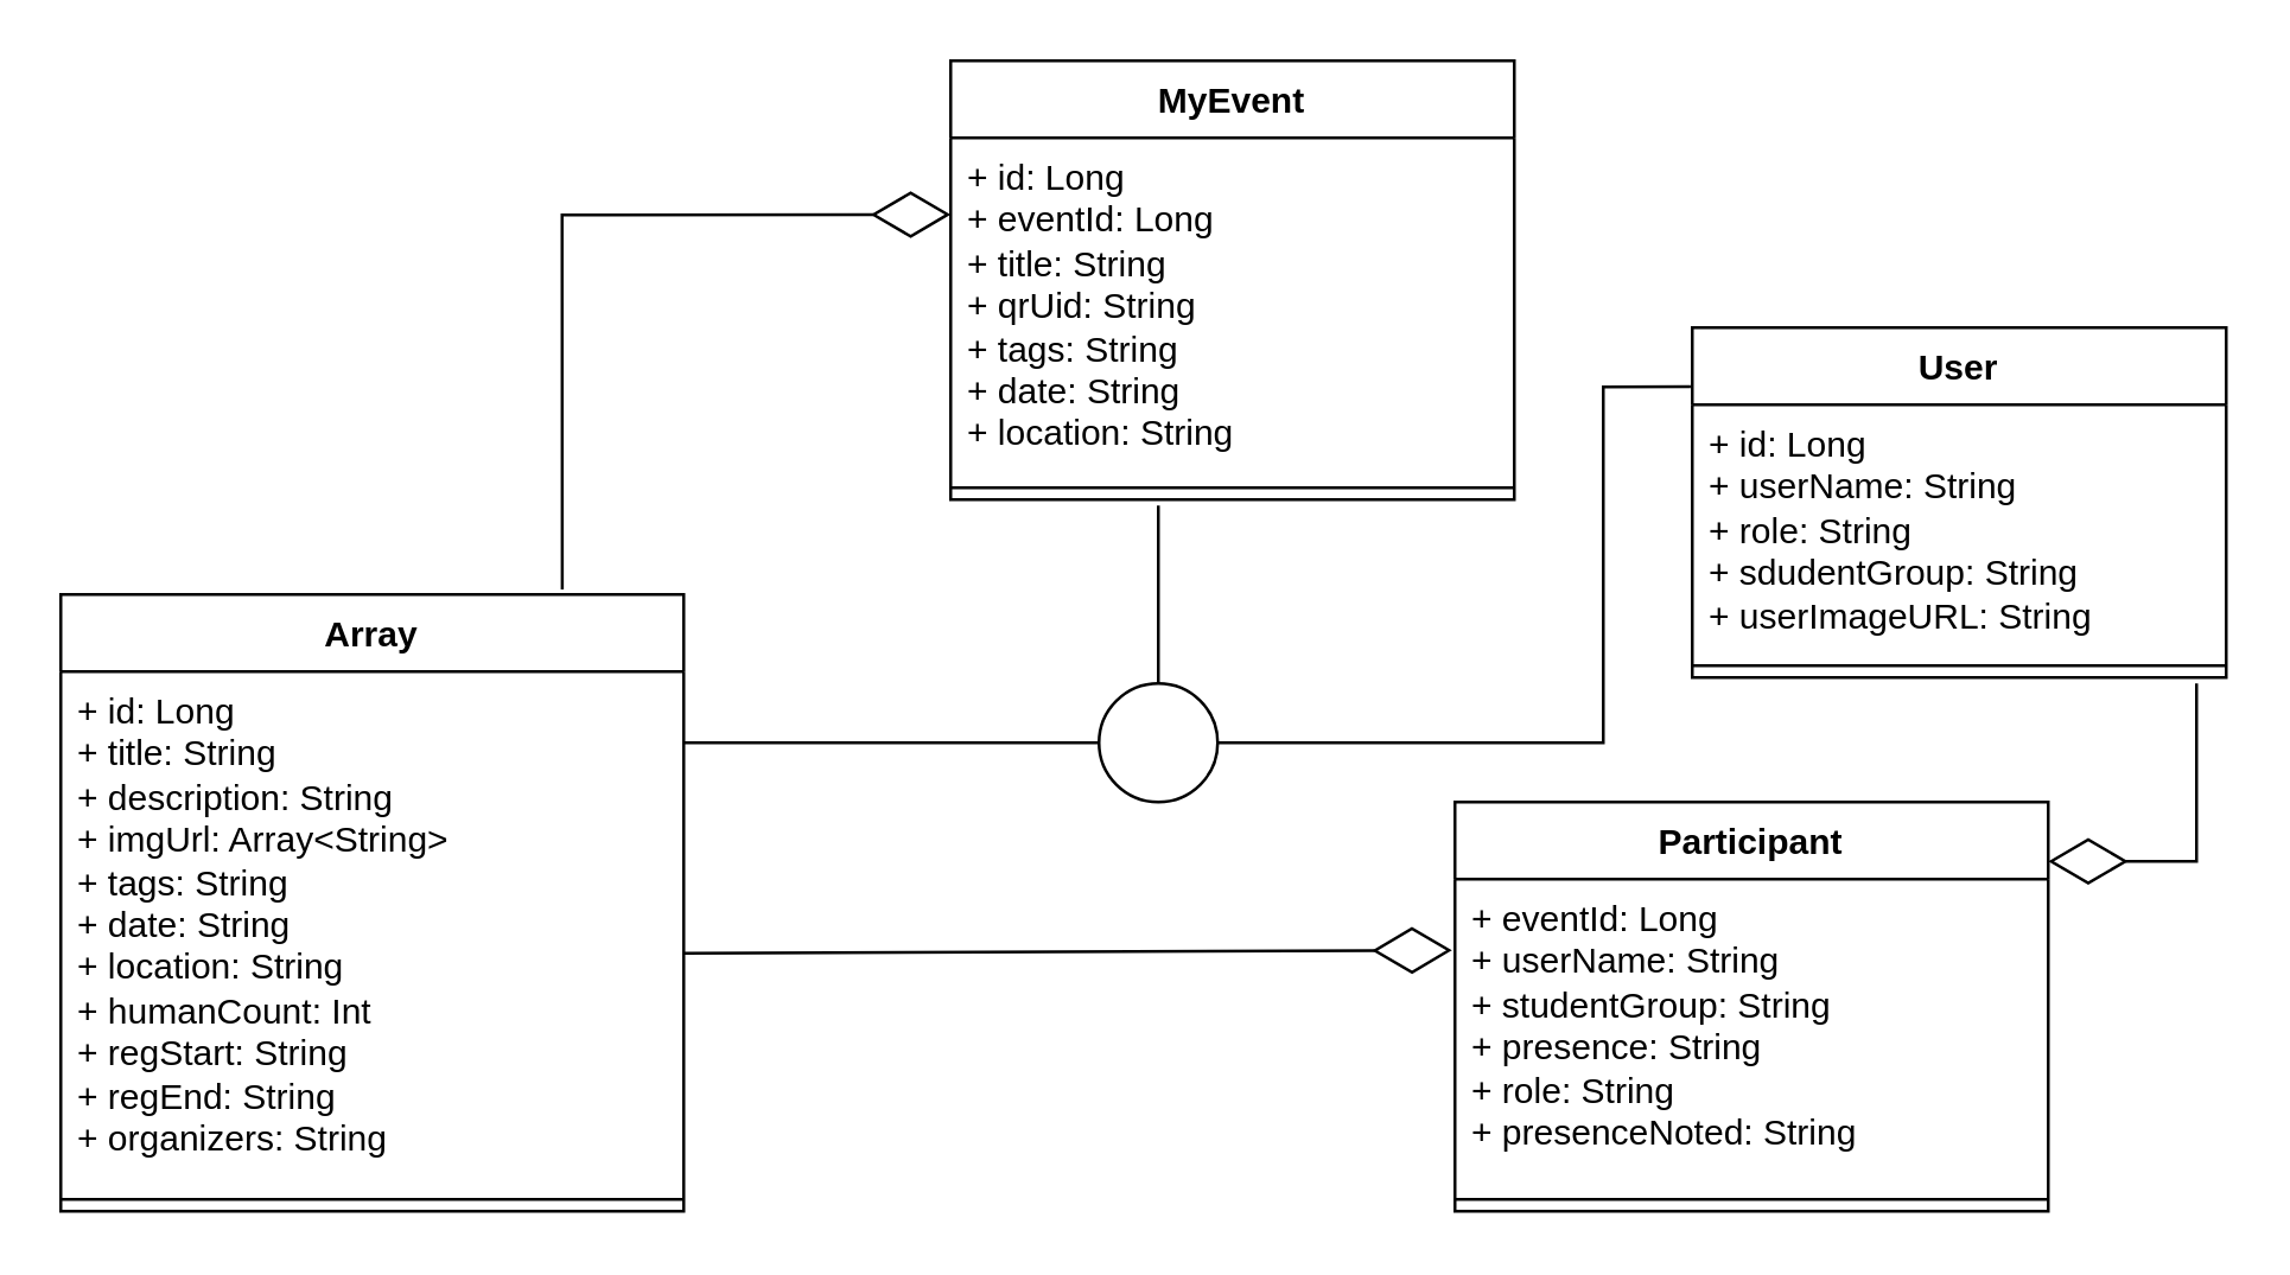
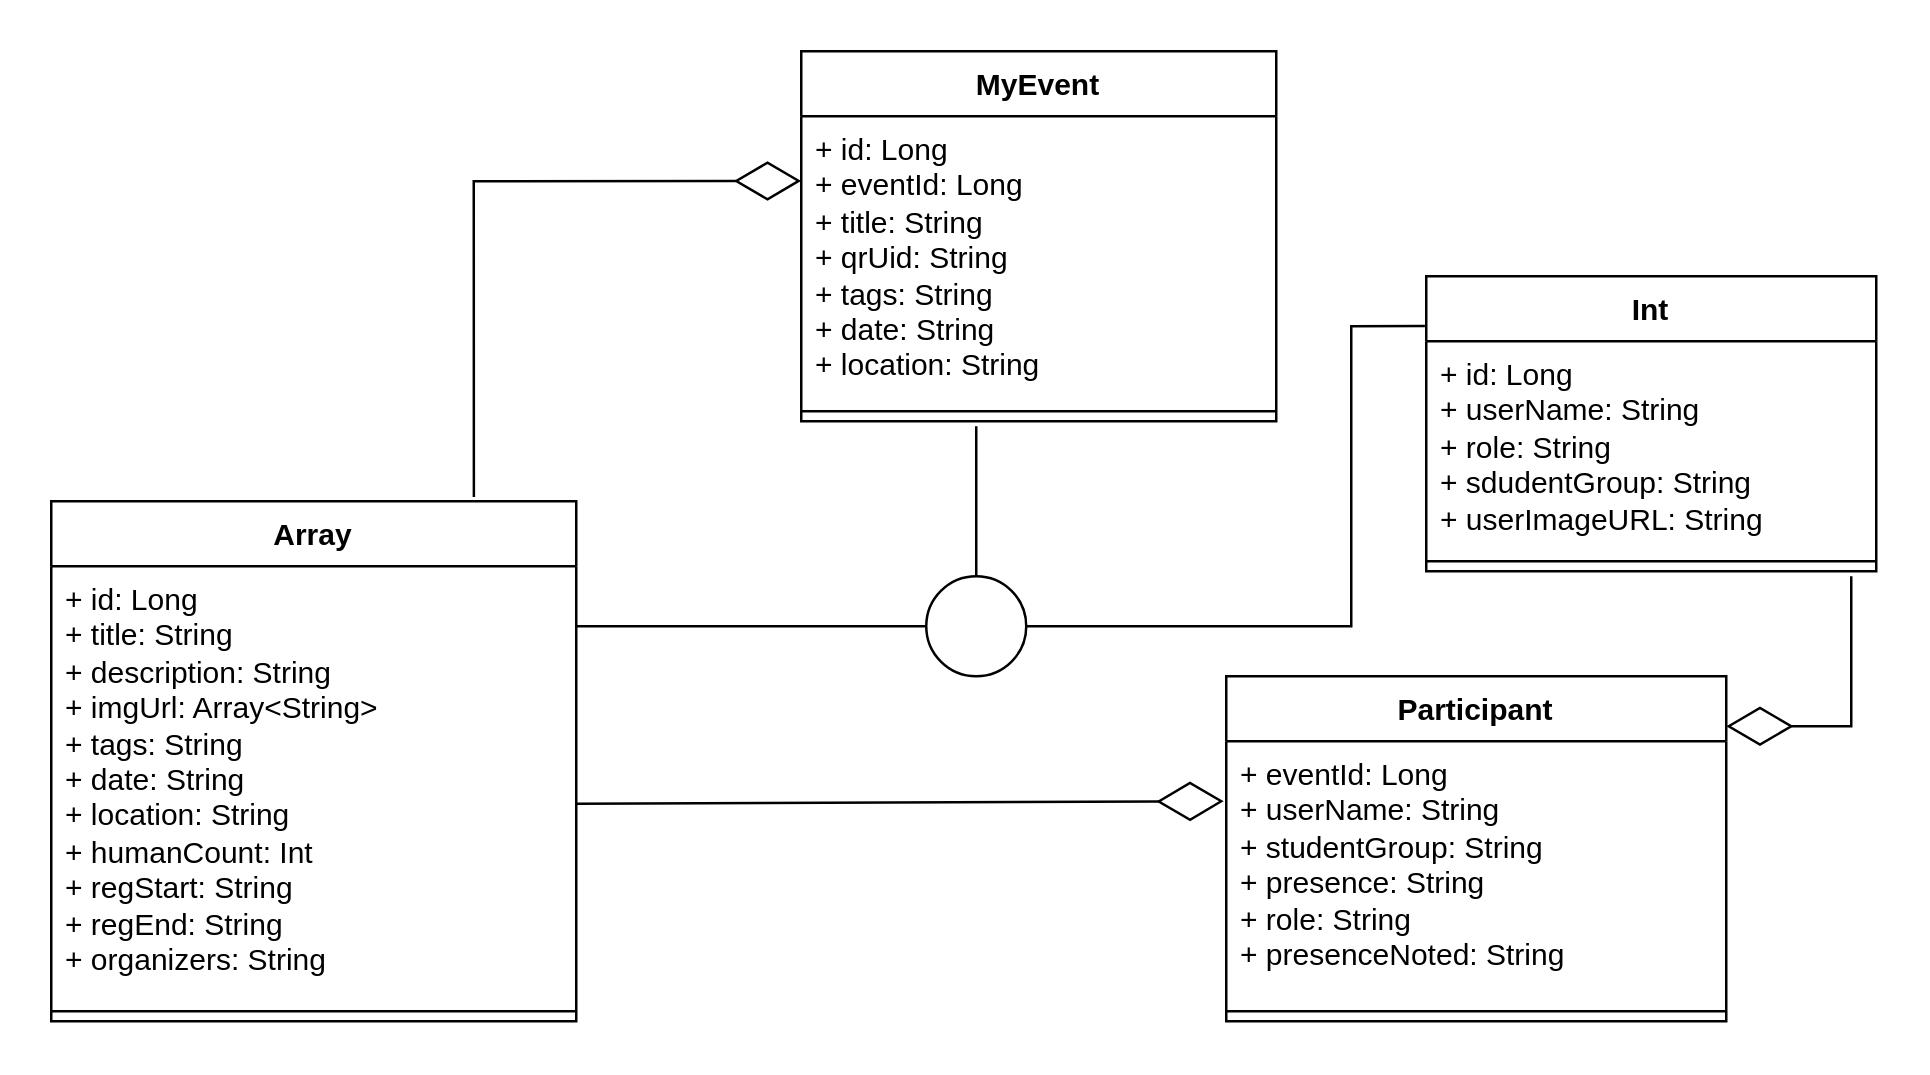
- <mxCell id="11" value="User" style="swimlane;fontStyle=1;align=center;verticalAlign=top;childLayout=stackLayout;horizontal=1;startSize=26;horizontalStack=0;resizeParent=1;resizeParentMax=0;resizeLast=0;collapsible=1;marginBottom=0;whiteSpace=wrap;html=1;" vertex="1" parent="1"><mxGeometry x="570" y="110" width="180" height="118" as="geometry" /></mxCell>
+ <mxCell id="11" value="Int" style="swimlane;fontStyle=1;align=center;verticalAlign=top;childLayout=stackLayout;horizontal=1;startSize=26;horizontalStack=0;resizeParent=1;resizeParentMax=0;resizeLast=0;collapsible=1;marginBottom=0;whiteSpace=wrap;html=1;" vertex="1" parent="1"><mxGeometry x="570" y="110" width="180" height="118" as="geometry" /></mxCell>
